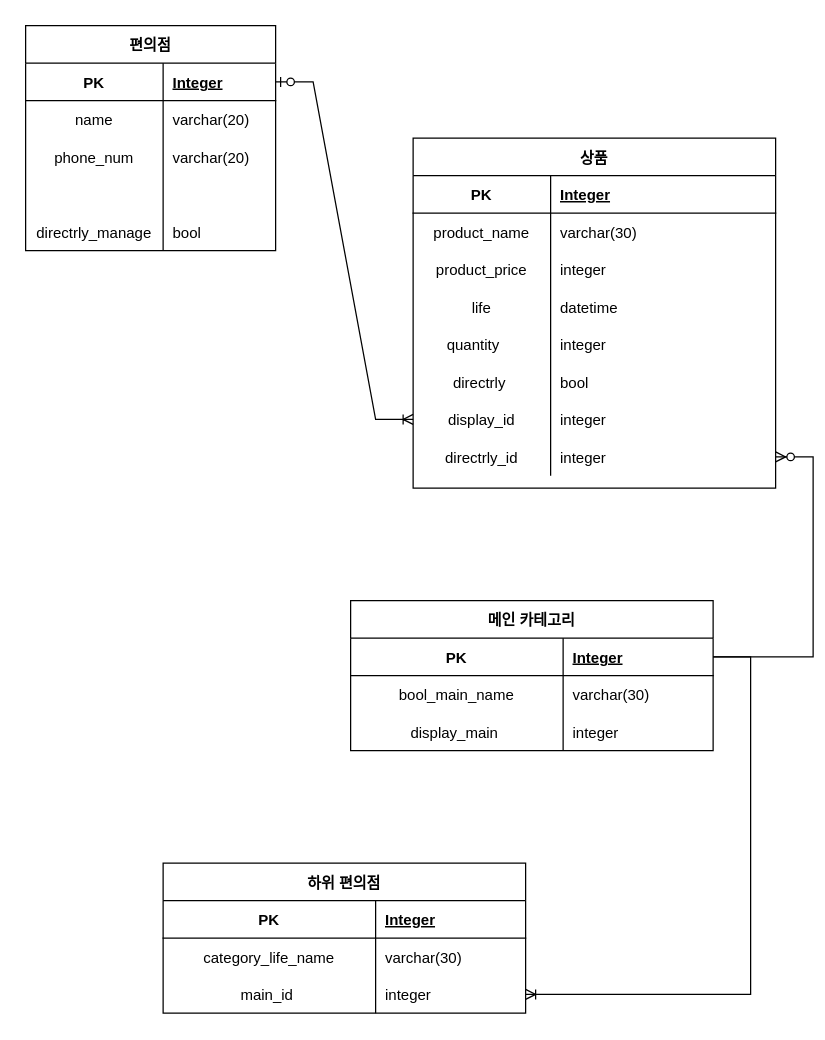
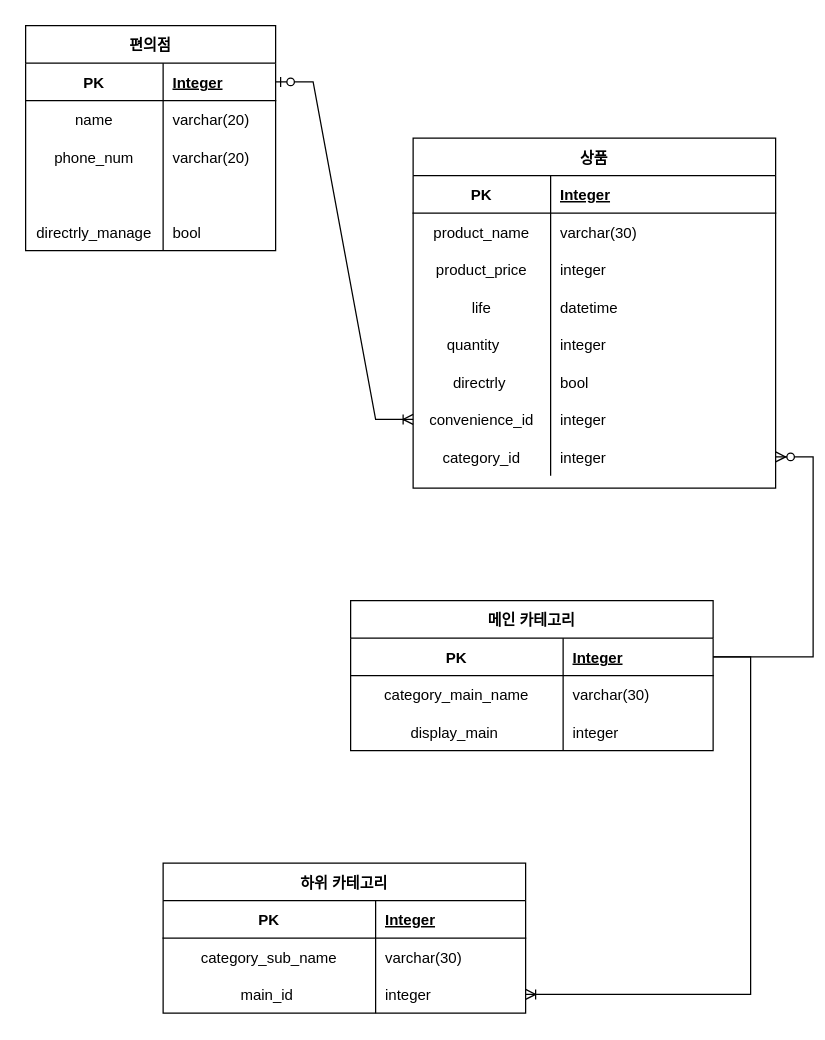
- <mxCell id="38" value="display_id" style="shape=partialRectangle;connectable=0;fillColor=none;top=0;left=0;bottom=0;right=0;editable=1;overflow=hidden;" vertex="1" parent="37"><mxGeometry width="110" height="30" as="geometry"><mxRectangle width="110" height="30" as="alternateBounds" /></mxGeometry></mxCell>
+ <mxCell id="38" value="convenience_id" style="shape=partialRectangle;connectable=0;fillColor=none;top=0;left=0;bottom=0;right=0;editable=1;overflow=hidden;" vertex="1" parent="37"><mxGeometry width="110" height="30" as="geometry"><mxRectangle width="110" height="30" as="alternateBounds" /></mxGeometry></mxCell>
- <mxCell id="41" value="directrly_id" style="shape=partialRectangle;connectable=0;fillColor=none;top=0;left=0;bottom=0;right=0;editable=1;overflow=hidden;" vertex="1" parent="40"><mxGeometry width="110" height="30" as="geometry"><mxRectangle width="110" height="30" as="alternateBounds" /></mxGeometry></mxCell>
+ <mxCell id="41" value="category_id" style="shape=partialRectangle;connectable=0;fillColor=none;top=0;left=0;bottom=0;right=0;editable=1;overflow=hidden;" vertex="1" parent="40"><mxGeometry width="110" height="30" as="geometry"><mxRectangle width="110" height="30" as="alternateBounds" /></mxGeometry></mxCell>
- <mxCell id="48" value="bool_main_name" style="shape=partialRectangle;connectable=0;fillColor=none;top=0;left=0;bottom=0;right=0;editable=1;overflow=hidden;" vertex="1" parent="47"><mxGeometry width="170" height="30" as="geometry"><mxRectangle width="170" height="30" as="alternateBounds" /></mxGeometry></mxCell>
+ <mxCell id="48" value="category_main_name" style="shape=partialRectangle;connectable=0;fillColor=none;top=0;left=0;bottom=0;right=0;editable=1;overflow=hidden;" vertex="1" parent="47"><mxGeometry width="170" height="30" as="geometry"><mxRectangle width="170" height="30" as="alternateBounds" /></mxGeometry></mxCell>
- <mxCell id="54" value="하위 편의점" style="shape=table;startSize=30;container=1;collapsible=1;childLayout=tableLayout;fixedRows=1;rowLines=0;fontStyle=1;align=center;resizeLast=1;" vertex="1" parent="1"><mxGeometry x="130" y="690" width="290" height="120" as="geometry" /></mxCell>
+ <mxCell id="54" value="하위 카테고리" style="shape=table;startSize=30;container=1;collapsible=1;childLayout=tableLayout;fixedRows=1;rowLines=0;fontStyle=1;align=center;resizeLast=1;" vertex="1" parent="1"><mxGeometry x="130" y="690" width="290" height="120" as="geometry" /></mxCell>
- <mxCell id="59" value="category_life_name" style="shape=partialRectangle;connectable=0;fillColor=none;top=0;left=0;bottom=0;right=0;editable=1;overflow=hidden;" vertex="1" parent="58"><mxGeometry width="170" height="30" as="geometry"><mxRectangle width="170" height="30" as="alternateBounds" /></mxGeometry></mxCell>
+ <mxCell id="59" value="category_sub_name" style="shape=partialRectangle;connectable=0;fillColor=none;top=0;left=0;bottom=0;right=0;editable=1;overflow=hidden;" vertex="1" parent="58"><mxGeometry width="170" height="30" as="geometry"><mxRectangle width="170" height="30" as="alternateBounds" /></mxGeometry></mxCell>
